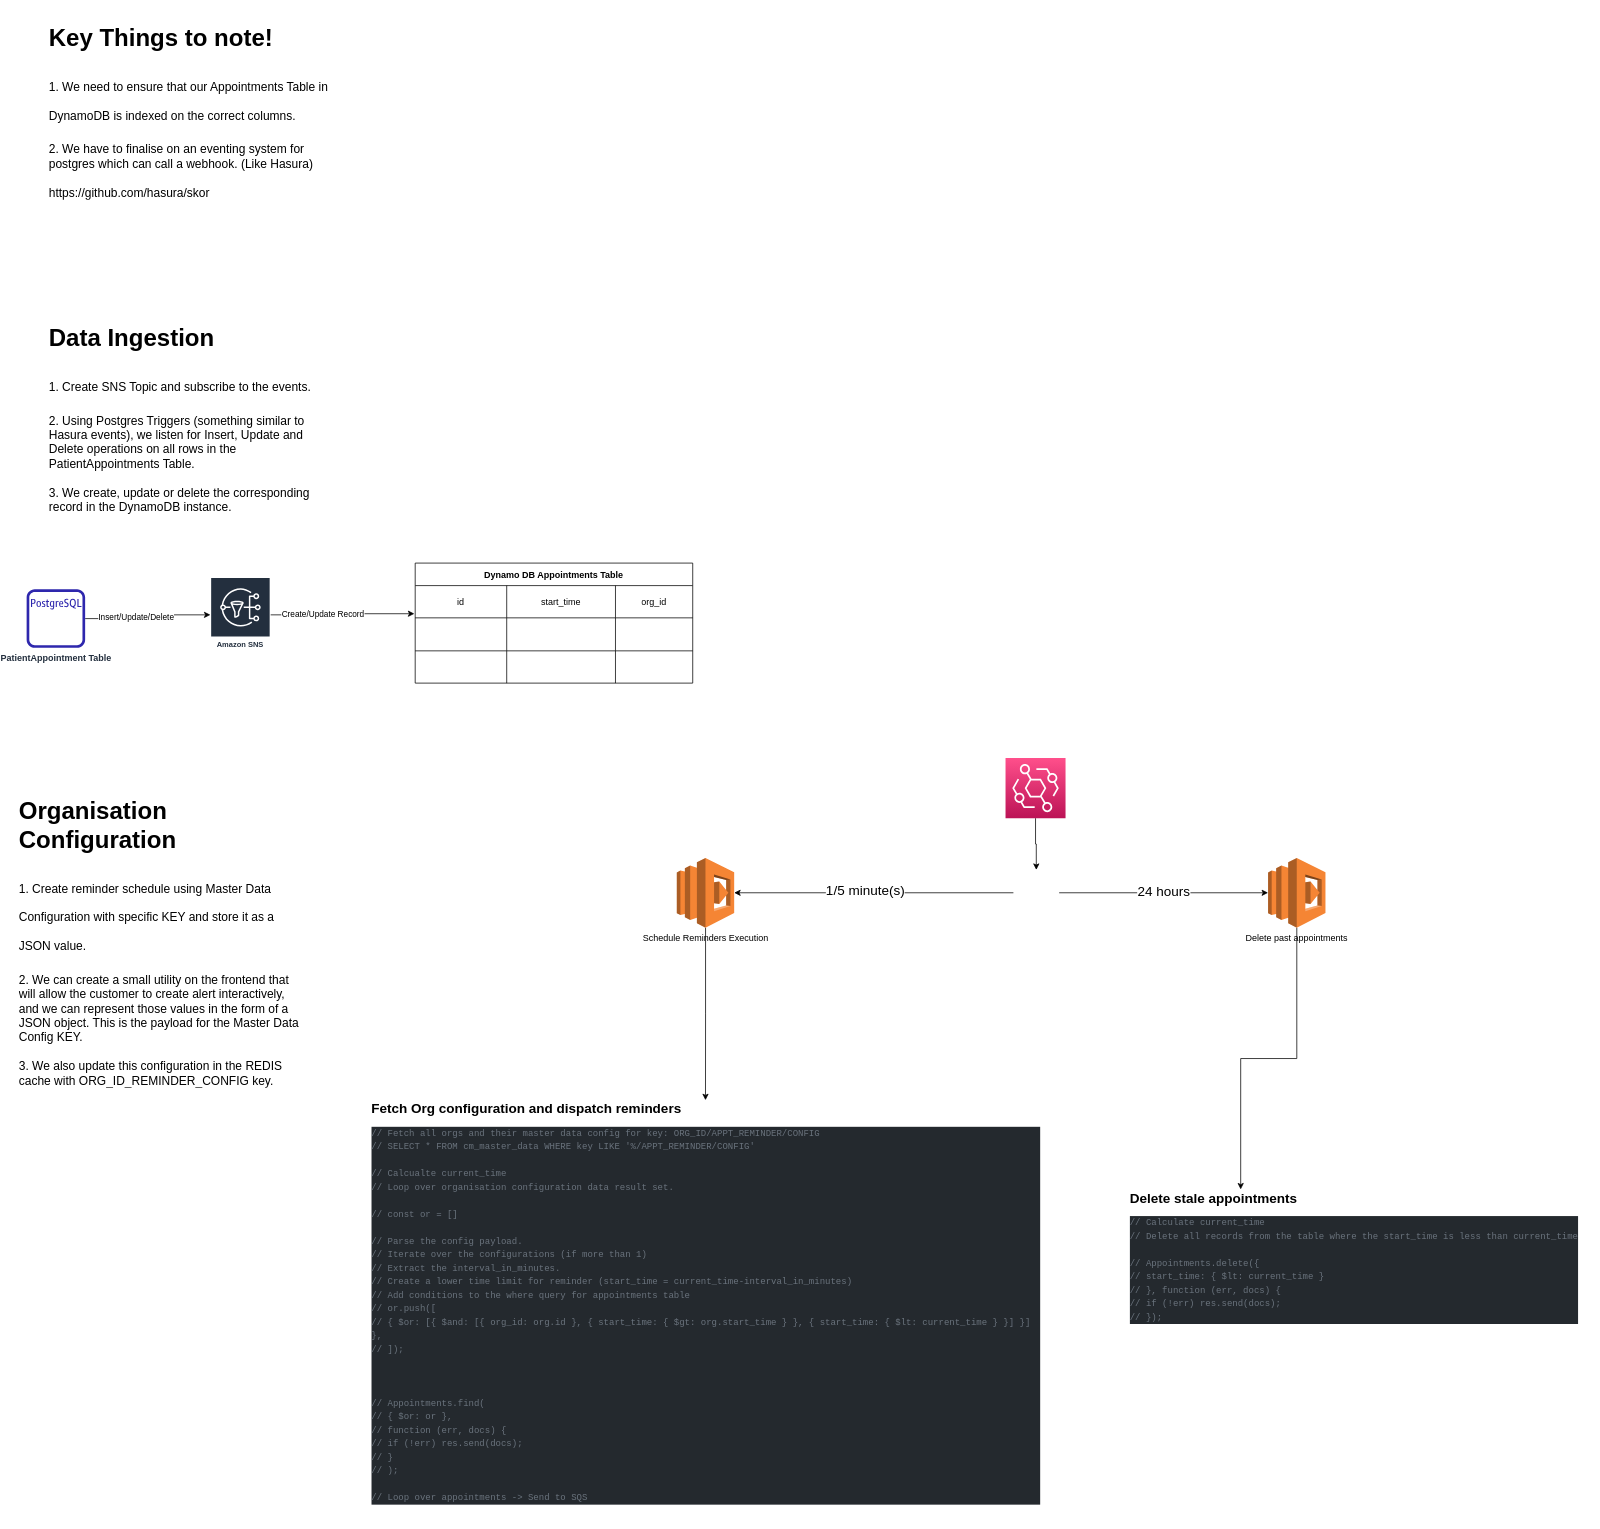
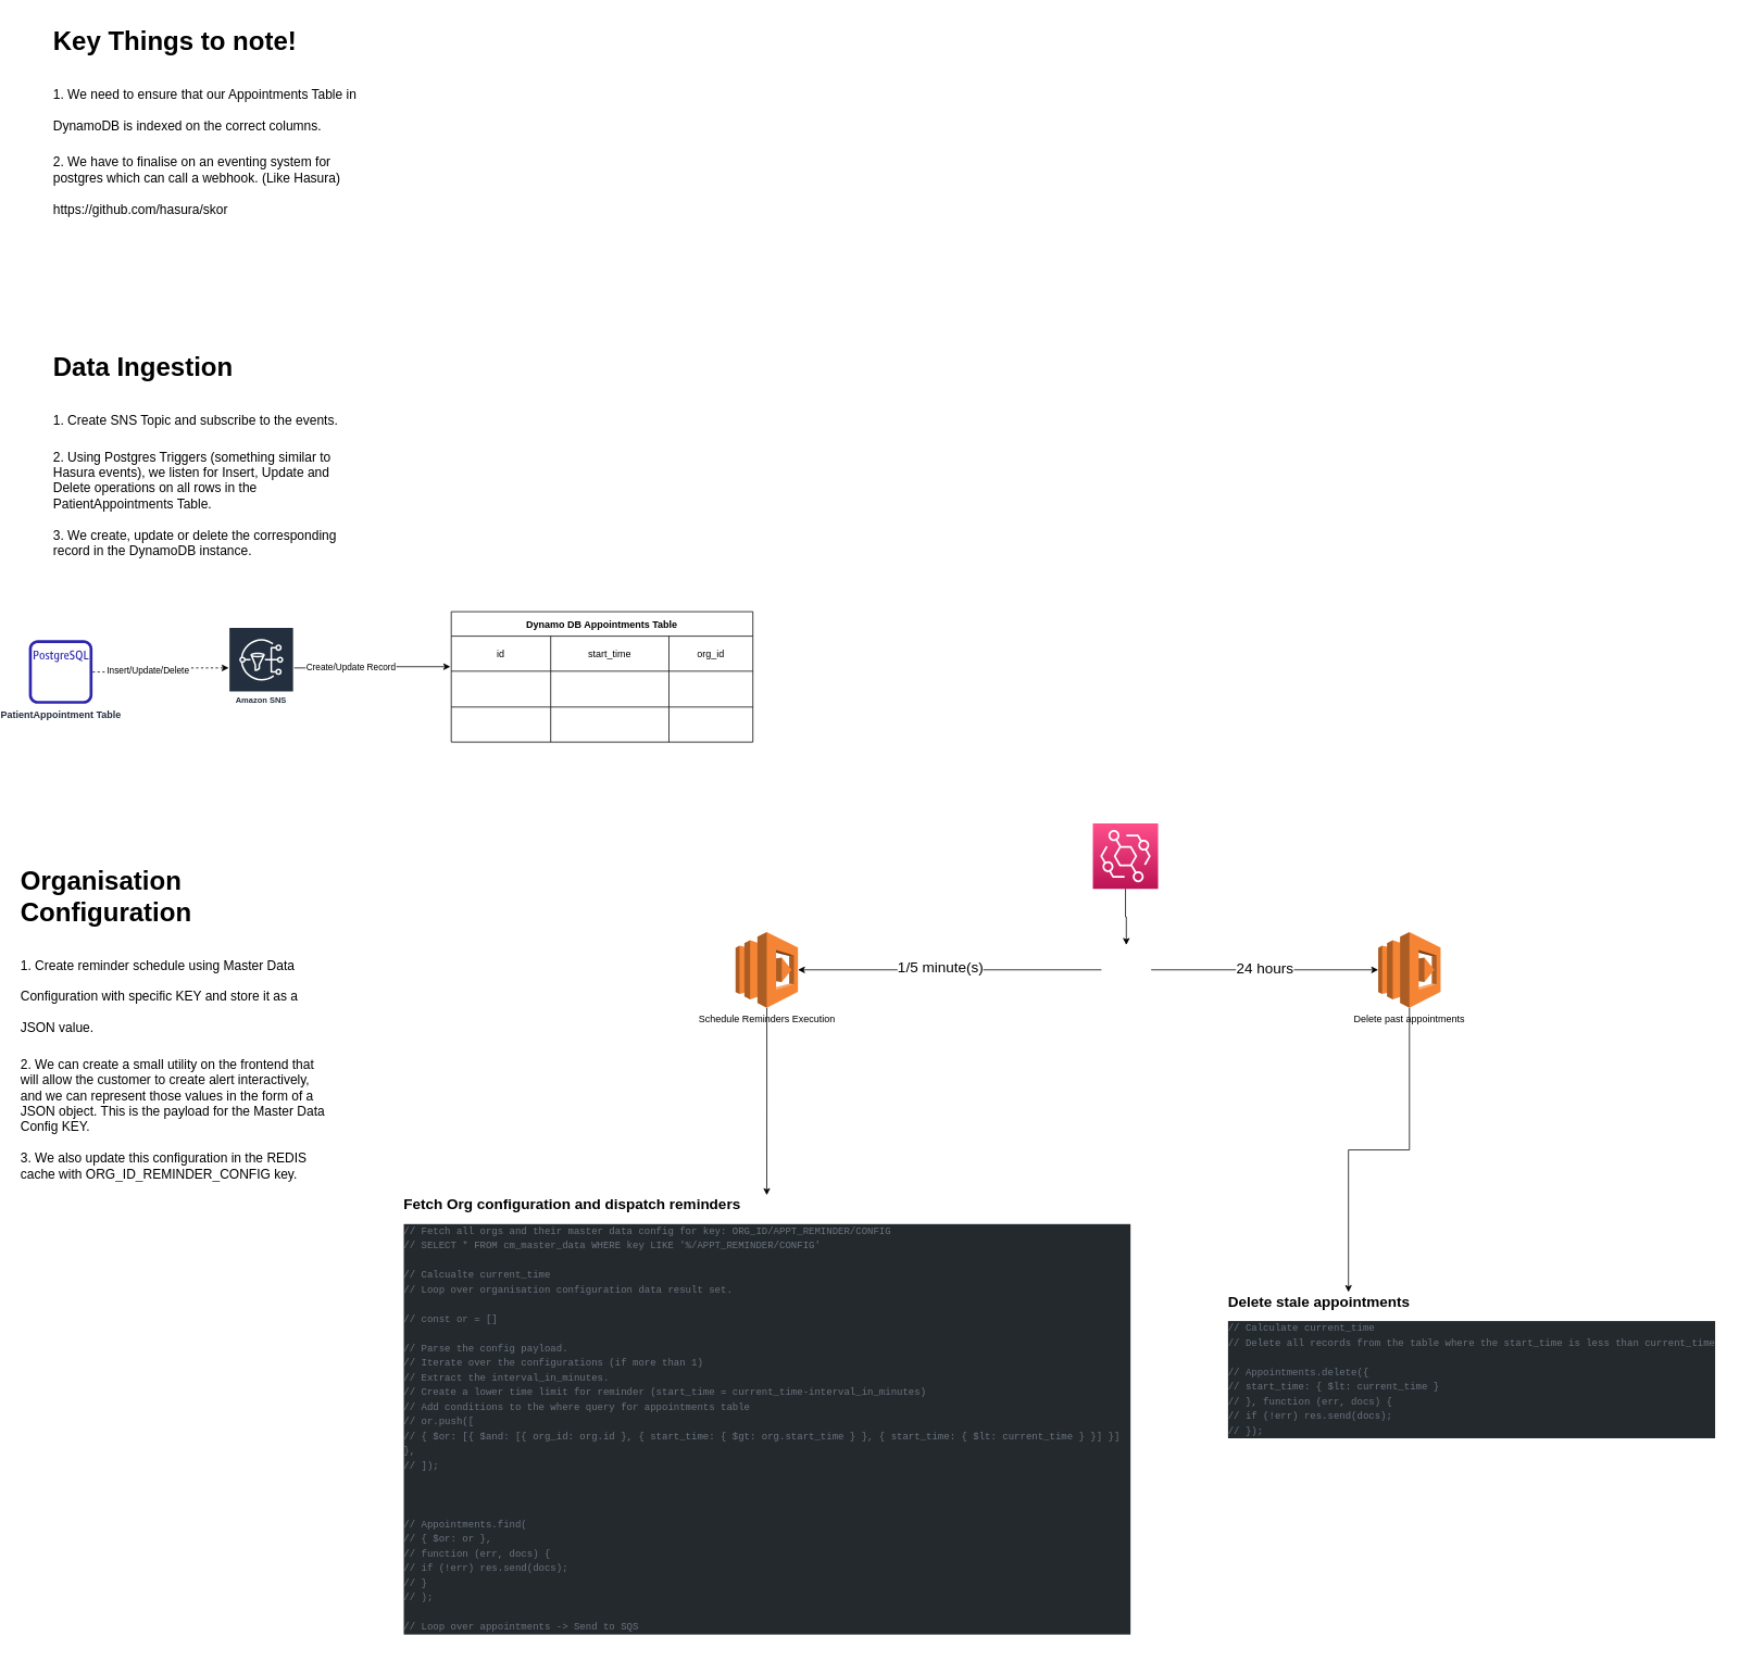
- <mxCell id="5" style="edgeStyle=orthogonalEdgeStyle;rounded=0;orthogonalLoop=1;jettySize=auto;html=1;" edge="1" parent="1" source="7" target="4"><mxGeometry relative="1" as="geometry"><mxPoint x="370" y="840" as="targetPoint" /></mxGeometry></mxCell>
+ <mxCell id="5" style="edgeStyle=orthogonalEdgeStyle;rounded=0;orthogonalLoop=1;jettySize=auto;html=1;dashed=1;" edge="1" parent="1" source="7" target="4"><mxGeometry relative="1" as="geometry"><mxPoint x="370" y="840" as="targetPoint" /></mxGeometry></mxCell>
